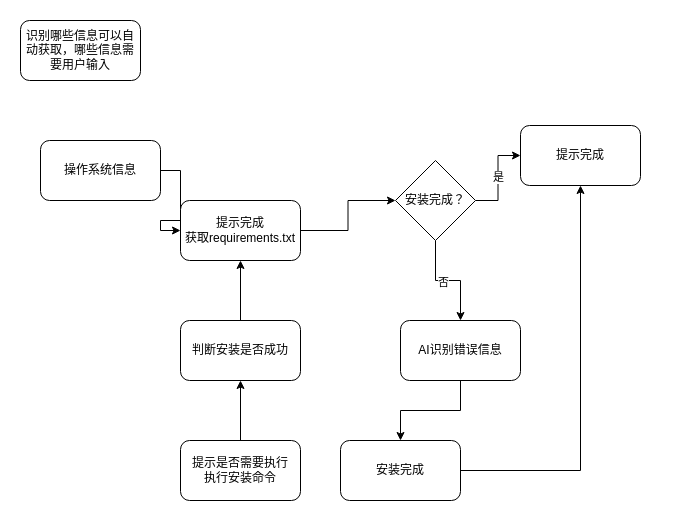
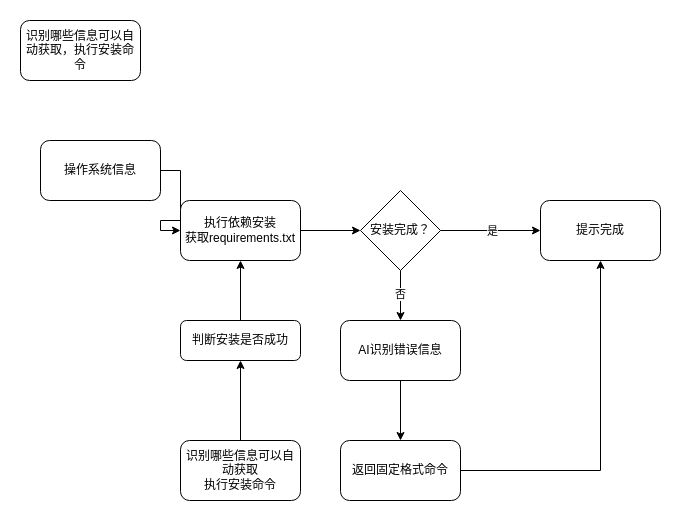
- <mxCell id="2" value="识别哪些信息可以自动获取，哪些信息需要用户输入" style="rounded=1;whiteSpace=wrap;html=1;" vertex="1" parent="1"><mxGeometry x="20" y="20" width="120" height="60" as="geometry" /></mxCell>
+ <mxCell id="2" value="识别哪些信息可以自动获取，执行安装命令" style="rounded=1;whiteSpace=wrap;html=1;" vertex="1" parent="1"><mxGeometry x="20" y="20" width="120" height="60" as="geometry" /></mxCell>
- <mxCell id="9" value="提示完成" style="rounded=1;whiteSpace=wrap;html=1;" vertex="1" parent="1"><mxGeometry x="520" y="125" width="120" height="60" as="geometry" /></mxCell>
+ <mxCell id="9" value="提示完成" style="rounded=1;whiteSpace=wrap;html=1;" vertex="1" parent="1"><mxGeometry x="540" y="200" width="120" height="60" as="geometry" /></mxCell>
- <mxCell id="14" value="安装完成？" style="rhombus;whiteSpace=wrap;html=1;" vertex="1" parent="1"><mxGeometry x="395" y="160" width="80" height="80" as="geometry" /></mxCell>
+ <mxCell id="14" value="安装完成？" style="rhombus;whiteSpace=wrap;html=1;" vertex="1" parent="1"><mxGeometry x="360" y="190" width="80" height="80" as="geometry" /></mxCell>
- <mxCell id="6" value="提示完成&lt;br&gt;获取requirements.txt" style="rounded=1;whiteSpace=wrap;html=1;" vertex="1" parent="1"><mxGeometry x="180" y="200" width="120" height="60" as="geometry" /></mxCell>
+ <mxCell id="6" value="执行依赖安装&lt;br&gt;获取requirements.txt" style="rounded=1;whiteSpace=wrap;html=1;" vertex="1" parent="1"><mxGeometry x="180" y="200" width="120" height="60" as="geometry" /></mxCell>
- <mxCell id="20" value="判断安装是否成功" style="rounded=1;whiteSpace=wrap;html=1;" vertex="1" parent="1"><mxGeometry x="180" y="320" width="120" height="60" as="geometry" /></mxCell>
+ <mxCell id="20" value="判断安装是否成功" style="rounded=1;whiteSpace=wrap;html=1;" vertex="1" parent="1"><mxGeometry x="180" y="320" width="120" height="40" as="geometry" /></mxCell>
- <mxCell id="8" value="AI识别错误信息" style="rounded=1;whiteSpace=wrap;html=1;" vertex="1" parent="1"><mxGeometry x="400" y="320" width="120" height="60" as="geometry" /></mxCell>
+ <mxCell id="8" value="AI识别错误信息" style="rounded=1;whiteSpace=wrap;html=1;" vertex="1" parent="1"><mxGeometry x="340" y="320" width="120" height="60" as="geometry" /></mxCell>
- <mxCell id="18" value="提示是否需要执行&lt;br&gt;执行安装命令" style="rounded=1;whiteSpace=wrap;html=1;" vertex="1" parent="1"><mxGeometry x="180" y="440" width="120" height="60" as="geometry" /></mxCell>
+ <mxCell id="18" value="识别哪些信息可以自动获取&lt;br&gt;执行安装命令" style="rounded=1;whiteSpace=wrap;html=1;" vertex="1" parent="1"><mxGeometry x="180" y="440" width="120" height="60" as="geometry" /></mxCell>
- <mxCell id="16" value="安装完成" style="rounded=1;whiteSpace=wrap;html=1;" vertex="1" parent="1"><mxGeometry x="340" y="440" width="120" height="60" as="geometry" /></mxCell>
+ <mxCell id="16" value="返回固定格式命令" style="rounded=1;whiteSpace=wrap;html=1;" vertex="1" parent="1"><mxGeometry x="340" y="440" width="120" height="60" as="geometry" /></mxCell>
